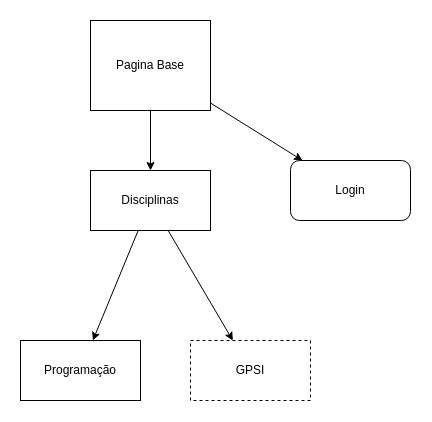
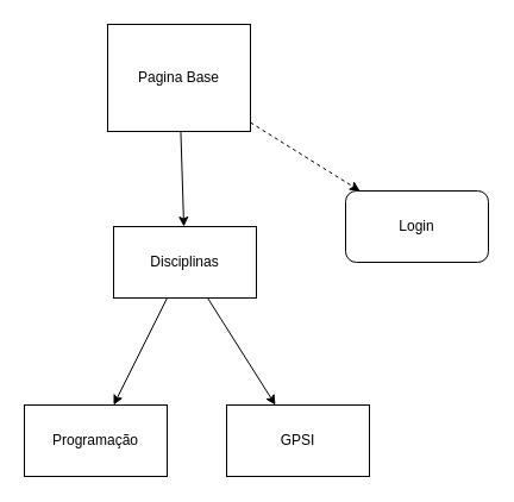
- <mxCell id="4" value="" style="endArrow=classic;html=1;rounded=0;" edge="1" parent="1" source="2" target="3"><mxGeometry width="50" height="50" relative="1" as="geometry"><mxPoint x="300" y="250" as="sourcePoint" /><mxPoint x="350" y="200" as="targetPoint" /></mxGeometry></mxCell>
+ <mxCell id="4" value="" style="endArrow=classic;html=1;rounded=0;dashed=1;" edge="1" parent="1" source="2" target="3"><mxGeometry width="50" height="50" relative="1" as="geometry"><mxPoint x="300" y="250" as="sourcePoint" /><mxPoint x="350" y="200" as="targetPoint" /></mxGeometry></mxCell>
- <mxCell id="6" value="Disciplinas" style="rounded=0;whiteSpace=wrap;html=1;" vertex="1" parent="1"><mxGeometry x="90" y="170" width="120" height="60" as="geometry" /></mxCell>
+ <mxCell id="6" value="Disciplinas" style="rounded=0;whiteSpace=wrap;html=1;" vertex="1" parent="1"><mxGeometry x="95" y="190" width="120" height="60" as="geometry" /></mxCell>
- <mxCell id="9" value="GPSI" style="rounded=0;whiteSpace=wrap;html=1;dashed=1;" vertex="1" parent="1"><mxGeometry x="190" y="340" width="120" height="60" as="geometry" /></mxCell>
+ <mxCell id="9" value="GPSI" style="rounded=0;whiteSpace=wrap;html=1;" vertex="1" parent="1"><mxGeometry x="190" y="340" width="120" height="60" as="geometry" /></mxCell>
